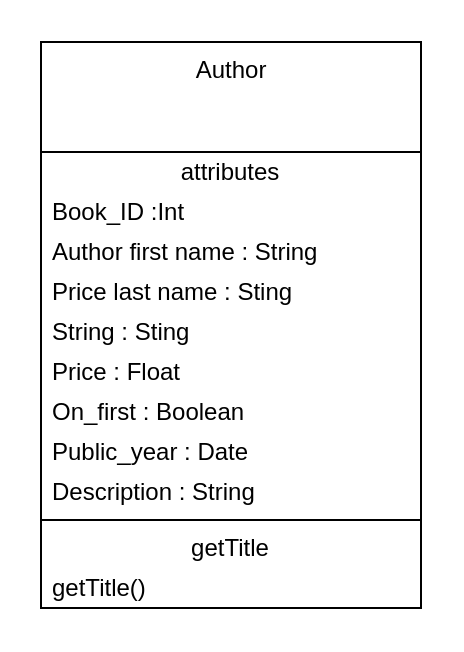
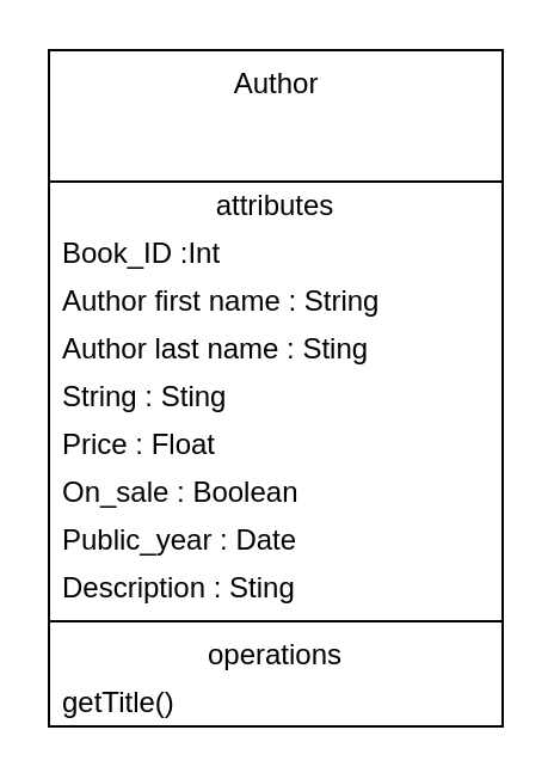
- <mxCell id="6" value="Price last name : Sting" style="text;html=1;strokeColor=none;fillColor=none;align=left;verticalAlign=middle;spacingLeft=4;spacingRight=4;overflow=hidden;rotatable=0;points=[[0,0.5],[1,0.5]];portConstraint=eastwest;" vertex="1" parent="2"><mxGeometry y="115" width="190" height="20" as="geometry" /></mxCell>
+ <mxCell id="6" value="Author last name : Sting" style="text;html=1;strokeColor=none;fillColor=none;align=left;verticalAlign=middle;spacingLeft=4;spacingRight=4;overflow=hidden;rotatable=0;points=[[0,0.5],[1,0.5]];portConstraint=eastwest;" vertex="1" parent="2"><mxGeometry y="115" width="190" height="20" as="geometry" /></mxCell>
- <mxCell id="9" value="On_first : Boolean" style="text;html=1;strokeColor=none;fillColor=none;align=left;verticalAlign=middle;spacingLeft=4;spacingRight=4;overflow=hidden;rotatable=0;points=[[0,0.5],[1,0.5]];portConstraint=eastwest;" vertex="1" parent="2"><mxGeometry y="175" width="190" height="20" as="geometry" /></mxCell>
+ <mxCell id="9" value="On_sale : Boolean" style="text;html=1;strokeColor=none;fillColor=none;align=left;verticalAlign=middle;spacingLeft=4;spacingRight=4;overflow=hidden;rotatable=0;points=[[0,0.5],[1,0.5]];portConstraint=eastwest;" vertex="1" parent="2"><mxGeometry y="175" width="190" height="20" as="geometry" /></mxCell>
- <mxCell id="11" value="Description : String" style="text;html=1;strokeColor=none;fillColor=none;align=left;verticalAlign=middle;spacingLeft=4;spacingRight=4;overflow=hidden;rotatable=0;points=[[0,0.5],[1,0.5]];portConstraint=eastwest;" vertex="1" parent="2"><mxGeometry y="215" width="190" height="20" as="geometry" /></mxCell>
+ <mxCell id="11" value="Description : Sting" style="text;html=1;strokeColor=none;fillColor=none;align=left;verticalAlign=middle;spacingLeft=4;spacingRight=4;overflow=hidden;rotatable=0;points=[[0,0.5],[1,0.5]];portConstraint=eastwest;" vertex="1" parent="2"><mxGeometry y="215" width="190" height="20" as="geometry" /></mxCell>
- <mxCell id="13" value="getTitle" style="text;html=1;strokeColor=none;fillColor=none;align=center;verticalAlign=middle;spacingLeft=4;spacingRight=4;overflow=hidden;rotatable=0;points=[[0,0.5],[1,0.5]];portConstraint=eastwest;" vertex="1" parent="2"><mxGeometry y="243" width="190" height="20" as="geometry" /></mxCell>
+ <mxCell id="13" value="operations" style="text;html=1;strokeColor=none;fillColor=none;align=center;verticalAlign=middle;spacingLeft=4;spacingRight=4;overflow=hidden;rotatable=0;points=[[0,0.5],[1,0.5]];portConstraint=eastwest;" vertex="1" parent="2"><mxGeometry y="243" width="190" height="20" as="geometry" /></mxCell>
